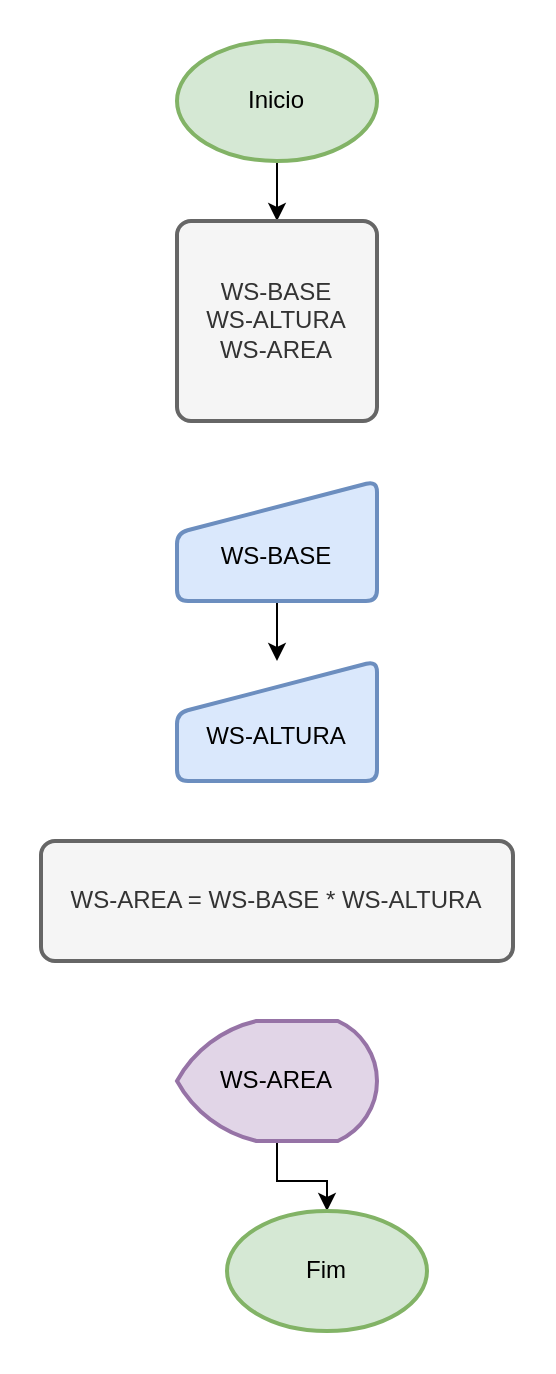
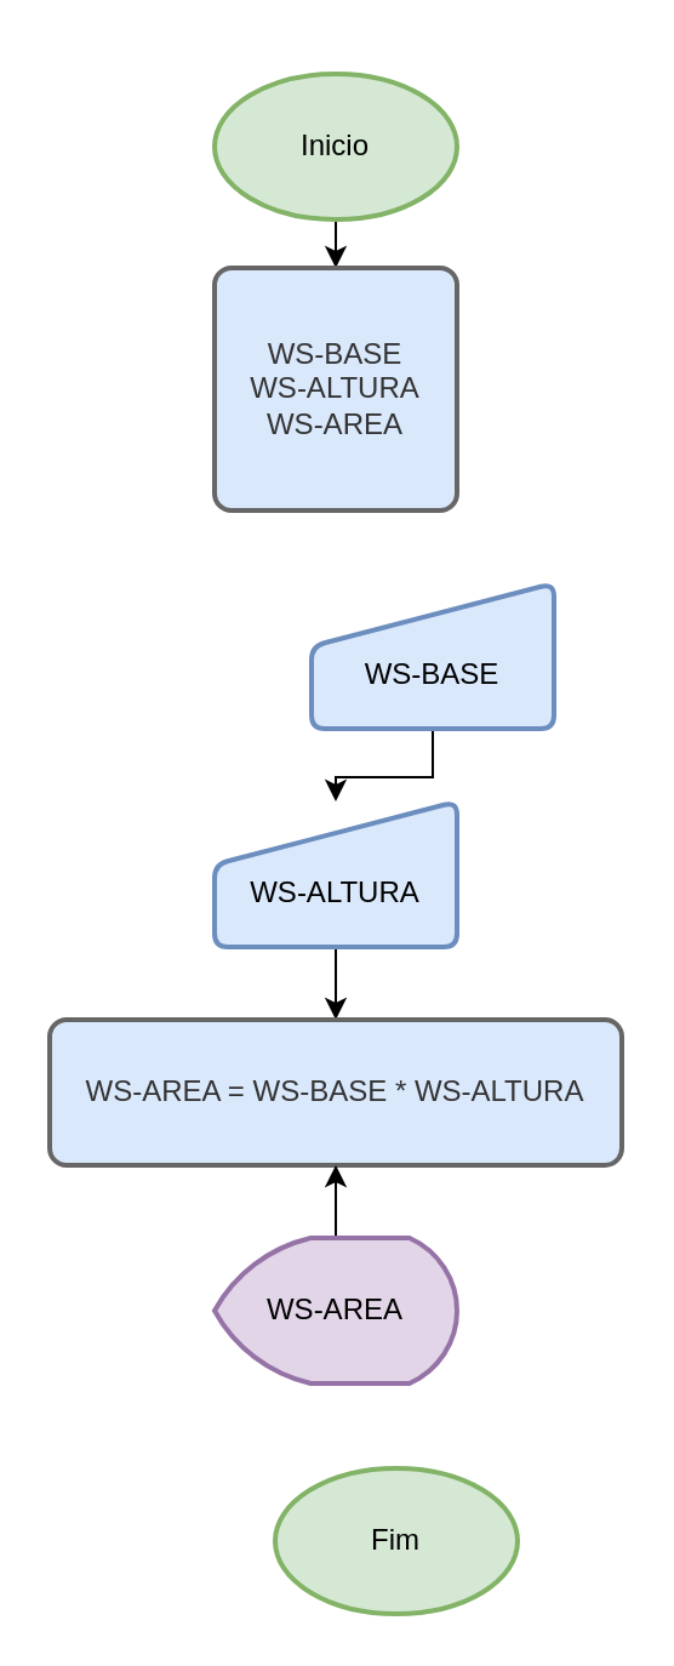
- <mxCell id="3" value="Inicio" style="strokeWidth=2;html=1;shape=mxgraph.flowchart.start_1;whiteSpace=wrap;fillColor=#d5e8d4;strokeColor=#82b366;" vertex="1" parent="1"><mxGeometry x="88" y="20" width="100" height="60" as="geometry" /></mxCell>
+ <mxCell id="3" value="Inicio" style="strokeWidth=2;html=1;shape=mxgraph.flowchart.start_1;whiteSpace=wrap;fillColor=#d5e8d4;strokeColor=#82b366;" vertex="1" parent="1"><mxGeometry x="88" y="30" width="100" height="60" as="geometry" /></mxCell>
- <mxCell id="5" value="WS-BASE&lt;div&gt;WS-ALTURA&lt;/div&gt;&lt;div&gt;WS-AREA&lt;/div&gt;" style="rounded=1;whiteSpace=wrap;html=1;absoluteArcSize=1;arcSize=14;strokeWidth=2;fillColor=#f5f5f5;fontColor=#333333;strokeColor=#666666;" vertex="1" parent="1"><mxGeometry x="88" y="110" width="100" height="100" as="geometry" /></mxCell>
+ <mxCell id="5" value="WS-BASE&lt;div&gt;WS-ALTURA&lt;/div&gt;&lt;div&gt;WS-AREA&lt;/div&gt;" style="rounded=1;whiteSpace=wrap;html=1;absoluteArcSize=1;arcSize=14;strokeWidth=2;fillColor=#dae8fc;fontColor=#333333;strokeColor=#666666;" vertex="1" parent="1"><mxGeometry x="88" y="110" width="100" height="100" as="geometry" /></mxCell>
- <mxCell id="7" value="&lt;div&gt;&lt;br&gt;&lt;/div&gt;WS-BASE" style="html=1;strokeWidth=2;shape=manualInput;whiteSpace=wrap;rounded=1;size=26;arcSize=11;fillColor=#dae8fc;strokeColor=#6c8ebf;" vertex="1" parent="1"><mxGeometry x="88" y="240" width="100" height="60" as="geometry" /></mxCell>
+ <mxCell id="7" value="&lt;div&gt;&lt;br&gt;&lt;/div&gt;WS-BASE" style="html=1;strokeWidth=2;shape=manualInput;whiteSpace=wrap;rounded=1;size=26;arcSize=11;fillColor=#dae8fc;strokeColor=#6c8ebf;" vertex="1" parent="1"><mxGeometry x="128" y="240" width="100" height="60" as="geometry" /></mxCell>
+ <mxCell id="8" value="" style="edgeStyle=orthogonalEdgeStyle;rounded=0;orthogonalLoop=1;jettySize=auto;html=1;" edge="1" parent="1" source="9" target="10"><mxGeometry relative="1" as="geometry" /></mxCell>
- <mxCell id="10" value="WS-AREA = WS-BASE * WS-ALTURA" style="rounded=1;whiteSpace=wrap;html=1;absoluteArcSize=1;arcSize=14;strokeWidth=2;fillColor=#f5f5f5;fontColor=#333333;strokeColor=#666666;" vertex="1" parent="1"><mxGeometry x="20" y="420" width="236" height="60" as="geometry" /></mxCell>
+ <mxCell id="10" value="WS-AREA = WS-BASE * WS-ALTURA" style="rounded=1;whiteSpace=wrap;html=1;absoluteArcSize=1;arcSize=14;strokeWidth=2;fillColor=#dae8fc;fontColor=#333333;strokeColor=#666666;" vertex="1" parent="1"><mxGeometry x="20" y="420" width="236" height="60" as="geometry" /></mxCell>
- <mxCell id="11" value="" style="edgeStyle=orthogonalEdgeStyle;rounded=0;orthogonalLoop=1;jettySize=auto;html=1;" edge="1" parent="1" source="12" target="13"><mxGeometry relative="1" as="geometry" /></mxCell>
+ <mxCell id="11" value="" style="edgeStyle=orthogonalEdgeStyle;rounded=0;orthogonalLoop=1;jettySize=auto;html=1;" edge="1" parent="1" source="12" target="10"><mxGeometry relative="1" as="geometry" /></mxCell>
